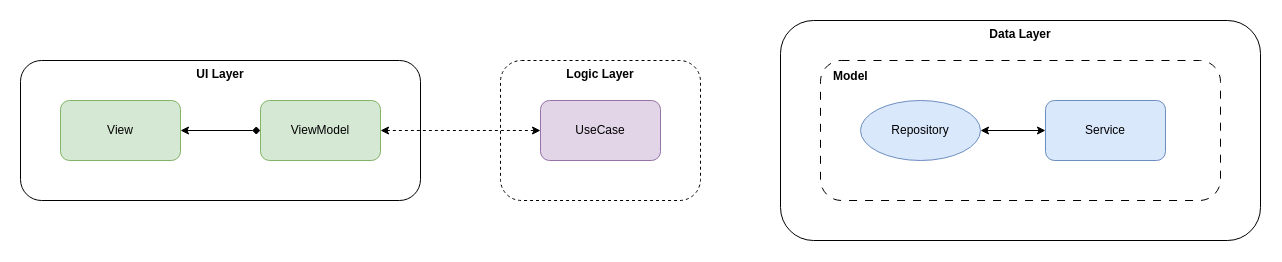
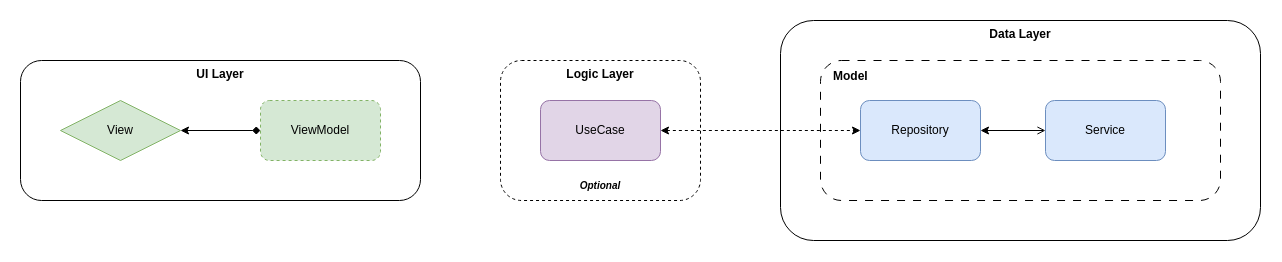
- <mxCell id="7" value="View" style="rounded=1;whiteSpace=wrap;html=1;fillColor=#d5e8d4;strokeColor=#82b366;" parent="1" vertex="1"><mxGeometry x="60" y="100" width="120" height="60" as="geometry" /></mxCell>
+ <mxCell id="7" value="View" style="rhombus;whiteSpace=wrap;html=1;fillColor=#d5e8d4;strokeColor=#82b366;" parent="1" vertex="1"><mxGeometry x="60" y="100" width="120" height="60" as="geometry" /></mxCell>
- <mxCell id="9" value="ViewModel" style="rounded=1;whiteSpace=wrap;html=1;fillColor=#d5e8d4;strokeColor=#82b366;" parent="1" vertex="1"><mxGeometry x="260" y="100" width="120" height="60" as="geometry" /></mxCell>
+ <mxCell id="9" value="ViewModel" style="rounded=1;whiteSpace=wrap;html=1;fillColor=#d5e8d4;strokeColor=#82b366;dashed=1;" parent="1" vertex="1"><mxGeometry x="260" y="100" width="120" height="60" as="geometry" /></mxCell>
- <mxCell id="8" style="edgeStyle=orthogonalEdgeStyle;rounded=0;orthogonalLoop=1;jettySize=auto;html=1;entryX=0;entryY=0.5;entryDx=0;entryDy=0;startArrow=classic;startFill=1;dashed=1;" parent="1" source="9" target="11" edge="1"><mxGeometry relative="1" as="geometry" /></mxCell>
+ <mxCell id="10" style="edgeStyle=orthogonalEdgeStyle;rounded=0;orthogonalLoop=1;jettySize=auto;html=1;exitX=1;exitY=0.5;exitDx=0;exitDy=0;entryX=0;entryY=0.5;entryDx=0;entryDy=0;startArrow=classic;startFill=1;dashed=1;" parent="1" source="11" target="13" edge="1"><mxGeometry relative="1" as="geometry" /></mxCell>
- <mxCell id="13" value="Repository" style="ellipse;whiteSpace=wrap;html=1;fillColor=#dae8fc;strokeColor=#6c8ebf;" parent="1" vertex="1"><mxGeometry x="860" y="100" width="120" height="60" as="geometry" /></mxCell>
+ <mxCell id="13" value="Repository" style="rounded=1;whiteSpace=wrap;html=1;fillColor=#dae8fc;strokeColor=#6c8ebf;" parent="1" vertex="1"><mxGeometry x="860" y="100" width="120" height="60" as="geometry" /></mxCell>
- <mxCell id="12" style="edgeStyle=orthogonalEdgeStyle;rounded=0;orthogonalLoop=1;jettySize=auto;html=1;exitX=1;exitY=0.5;exitDx=0;exitDy=0;entryX=0;entryY=0.5;entryDx=0;entryDy=0;startArrow=classic;startFill=1;" parent="1" source="13" target="14" edge="1"><mxGeometry relative="1" as="geometry" /></mxCell>
+ <mxCell id="12" style="edgeStyle=orthogonalEdgeStyle;rounded=0;orthogonalLoop=1;jettySize=auto;html=1;exitX=1;exitY=0.5;exitDx=0;exitDy=0;entryX=0;entryY=0.5;entryDx=0;entryDy=0;startArrow=classic;startFill=1;endArrow=open;" parent="1" source="13" target="14" edge="1"><mxGeometry relative="1" as="geometry" /></mxCell>
+ <mxCell id="15" value="Optional" style="text;html=1;align=center;verticalAlign=middle;whiteSpace=wrap;rounded=0;fontSize=10;fontStyle=3" parent="1" vertex="1"><mxGeometry x="570" y="170" width="60" height="30" as="geometry" /></mxCell>
